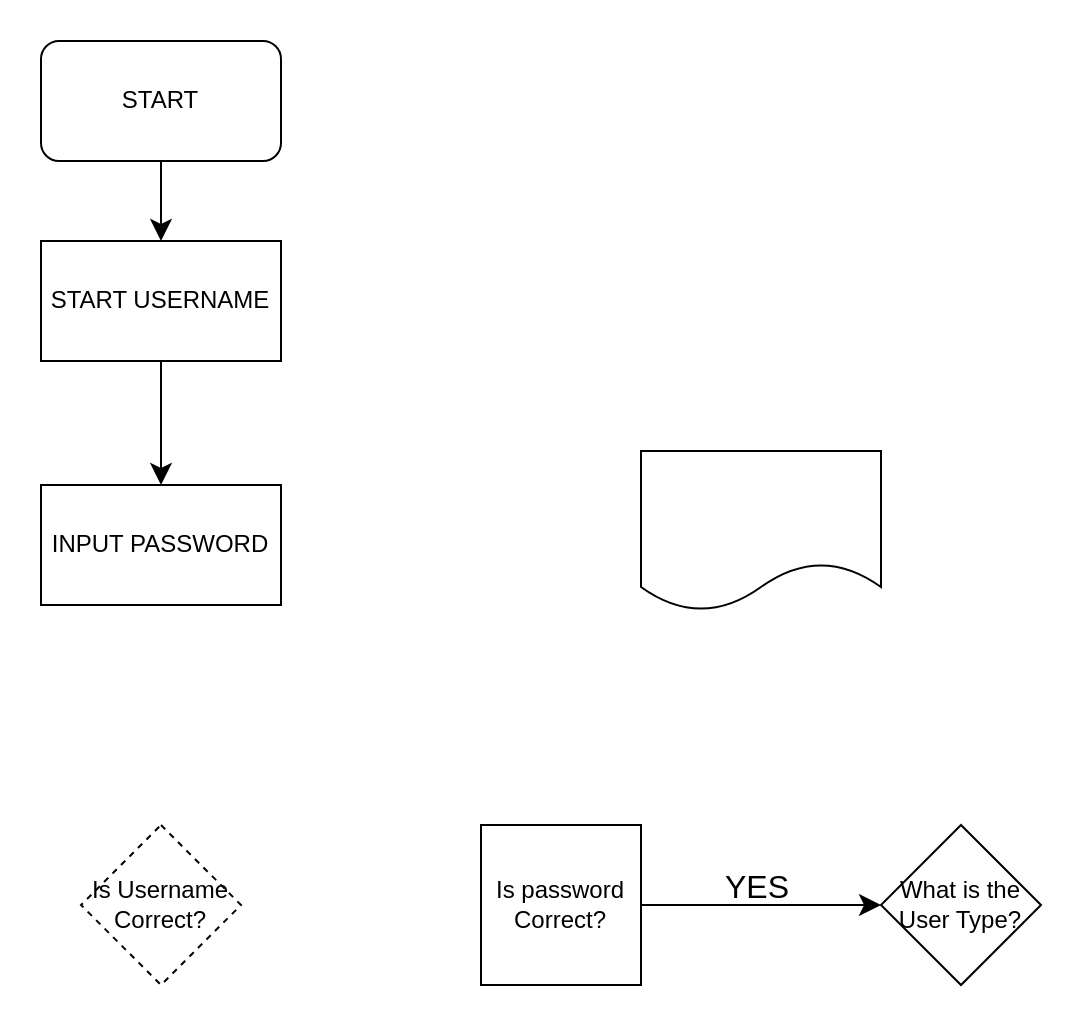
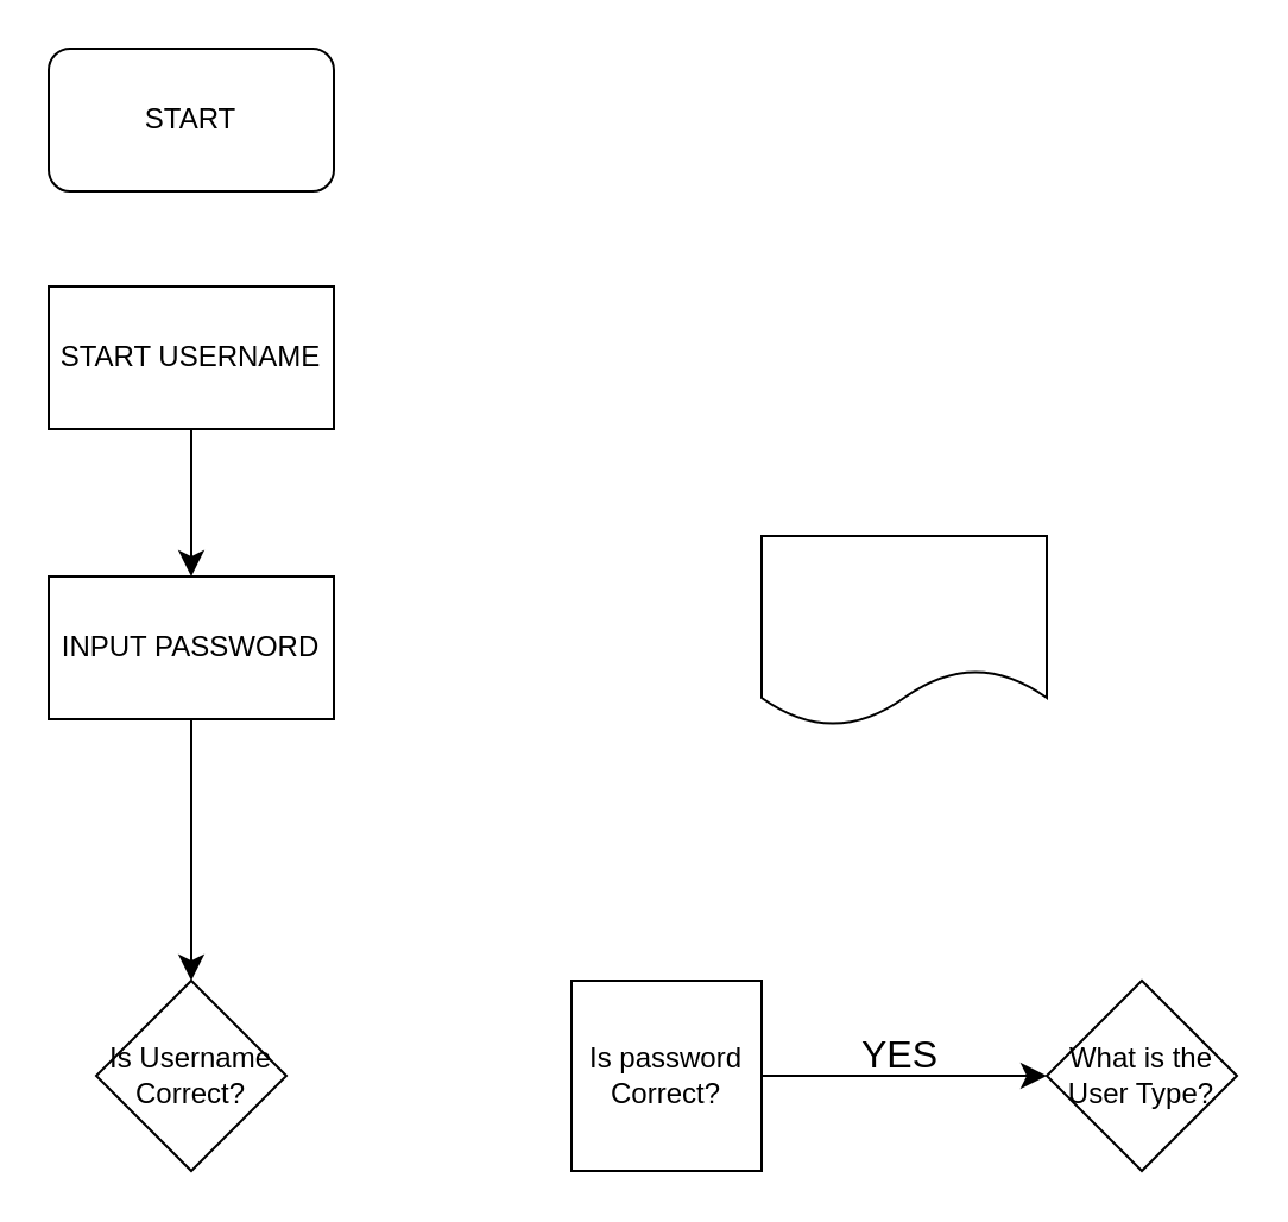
- <mxCell id="2" style="edgeStyle=none;curved=1;rounded=0;orthogonalLoop=1;jettySize=auto;html=1;exitX=0.5;exitY=1;exitDx=0;exitDy=0;fontSize=12;startSize=8;endSize=8;" edge="1" parent="1" source="3" target="5"><mxGeometry relative="1" as="geometry" /></mxCell>
+ <mxCell id="6" value="" style="edgeStyle=none;curved=1;rounded=0;orthogonalLoop=1;jettySize=auto;html=1;fontSize=12;startSize=8;endSize=8;" edge="1" parent="1" source="7" target="9"><mxGeometry relative="1" as="geometry" /></mxCell>
- <mxCell id="9" value="Is Username Correct?" style="rhombus;whiteSpace=wrap;html=1;rounded=0;dashed=1;" vertex="1" parent="1"><mxGeometry x="40" y="412" width="80" height="80" as="geometry" /></mxCell>
+ <mxCell id="9" value="Is Username Correct?" style="rhombus;whiteSpace=wrap;html=1;rounded=0;" vertex="1" parent="1"><mxGeometry x="40" y="412" width="80" height="80" as="geometry" /></mxCell>
